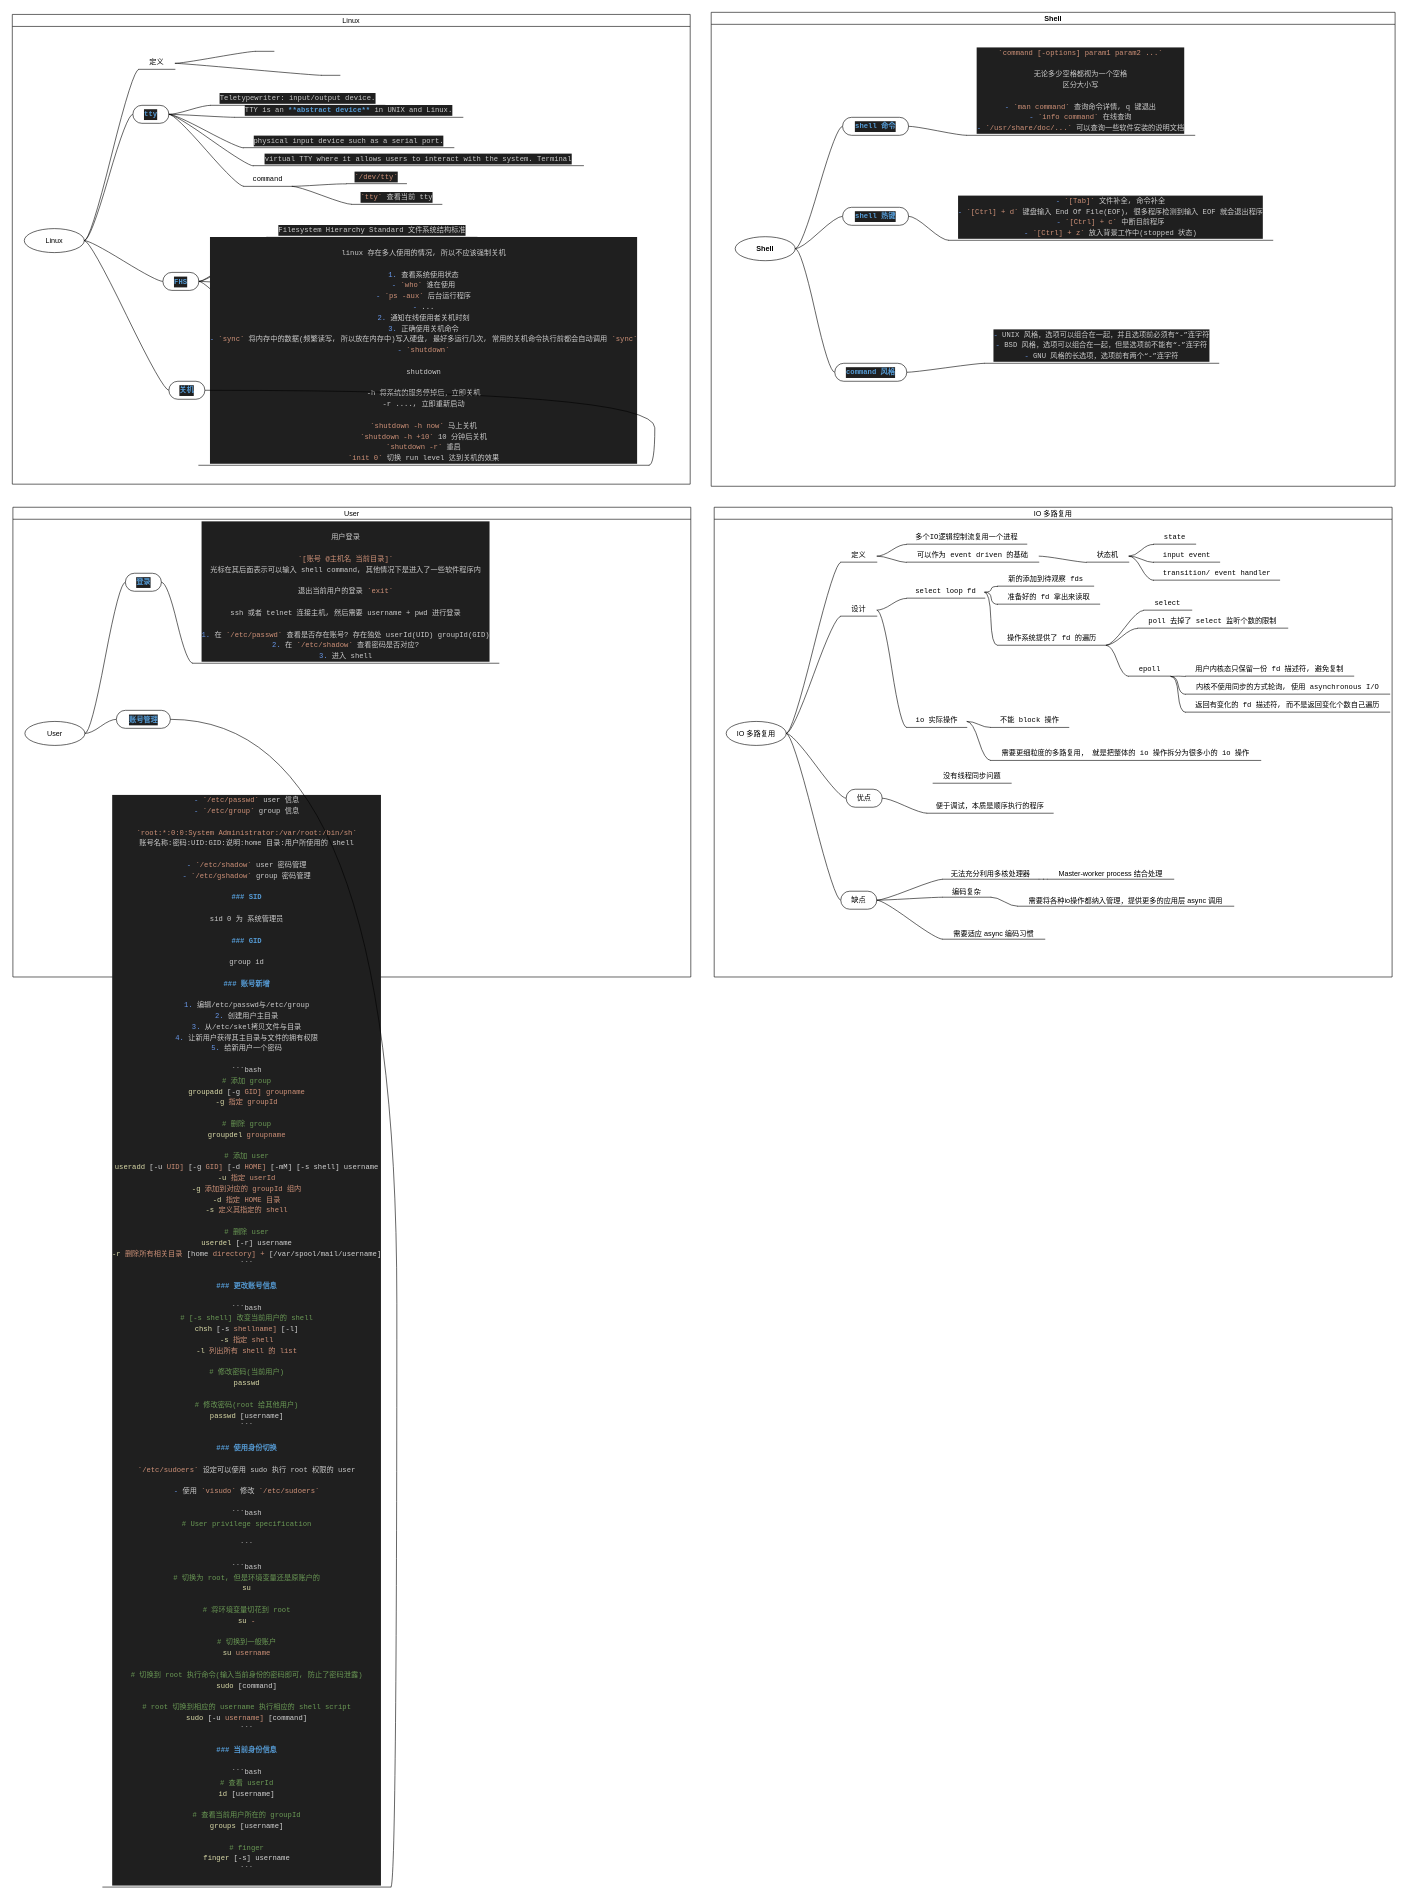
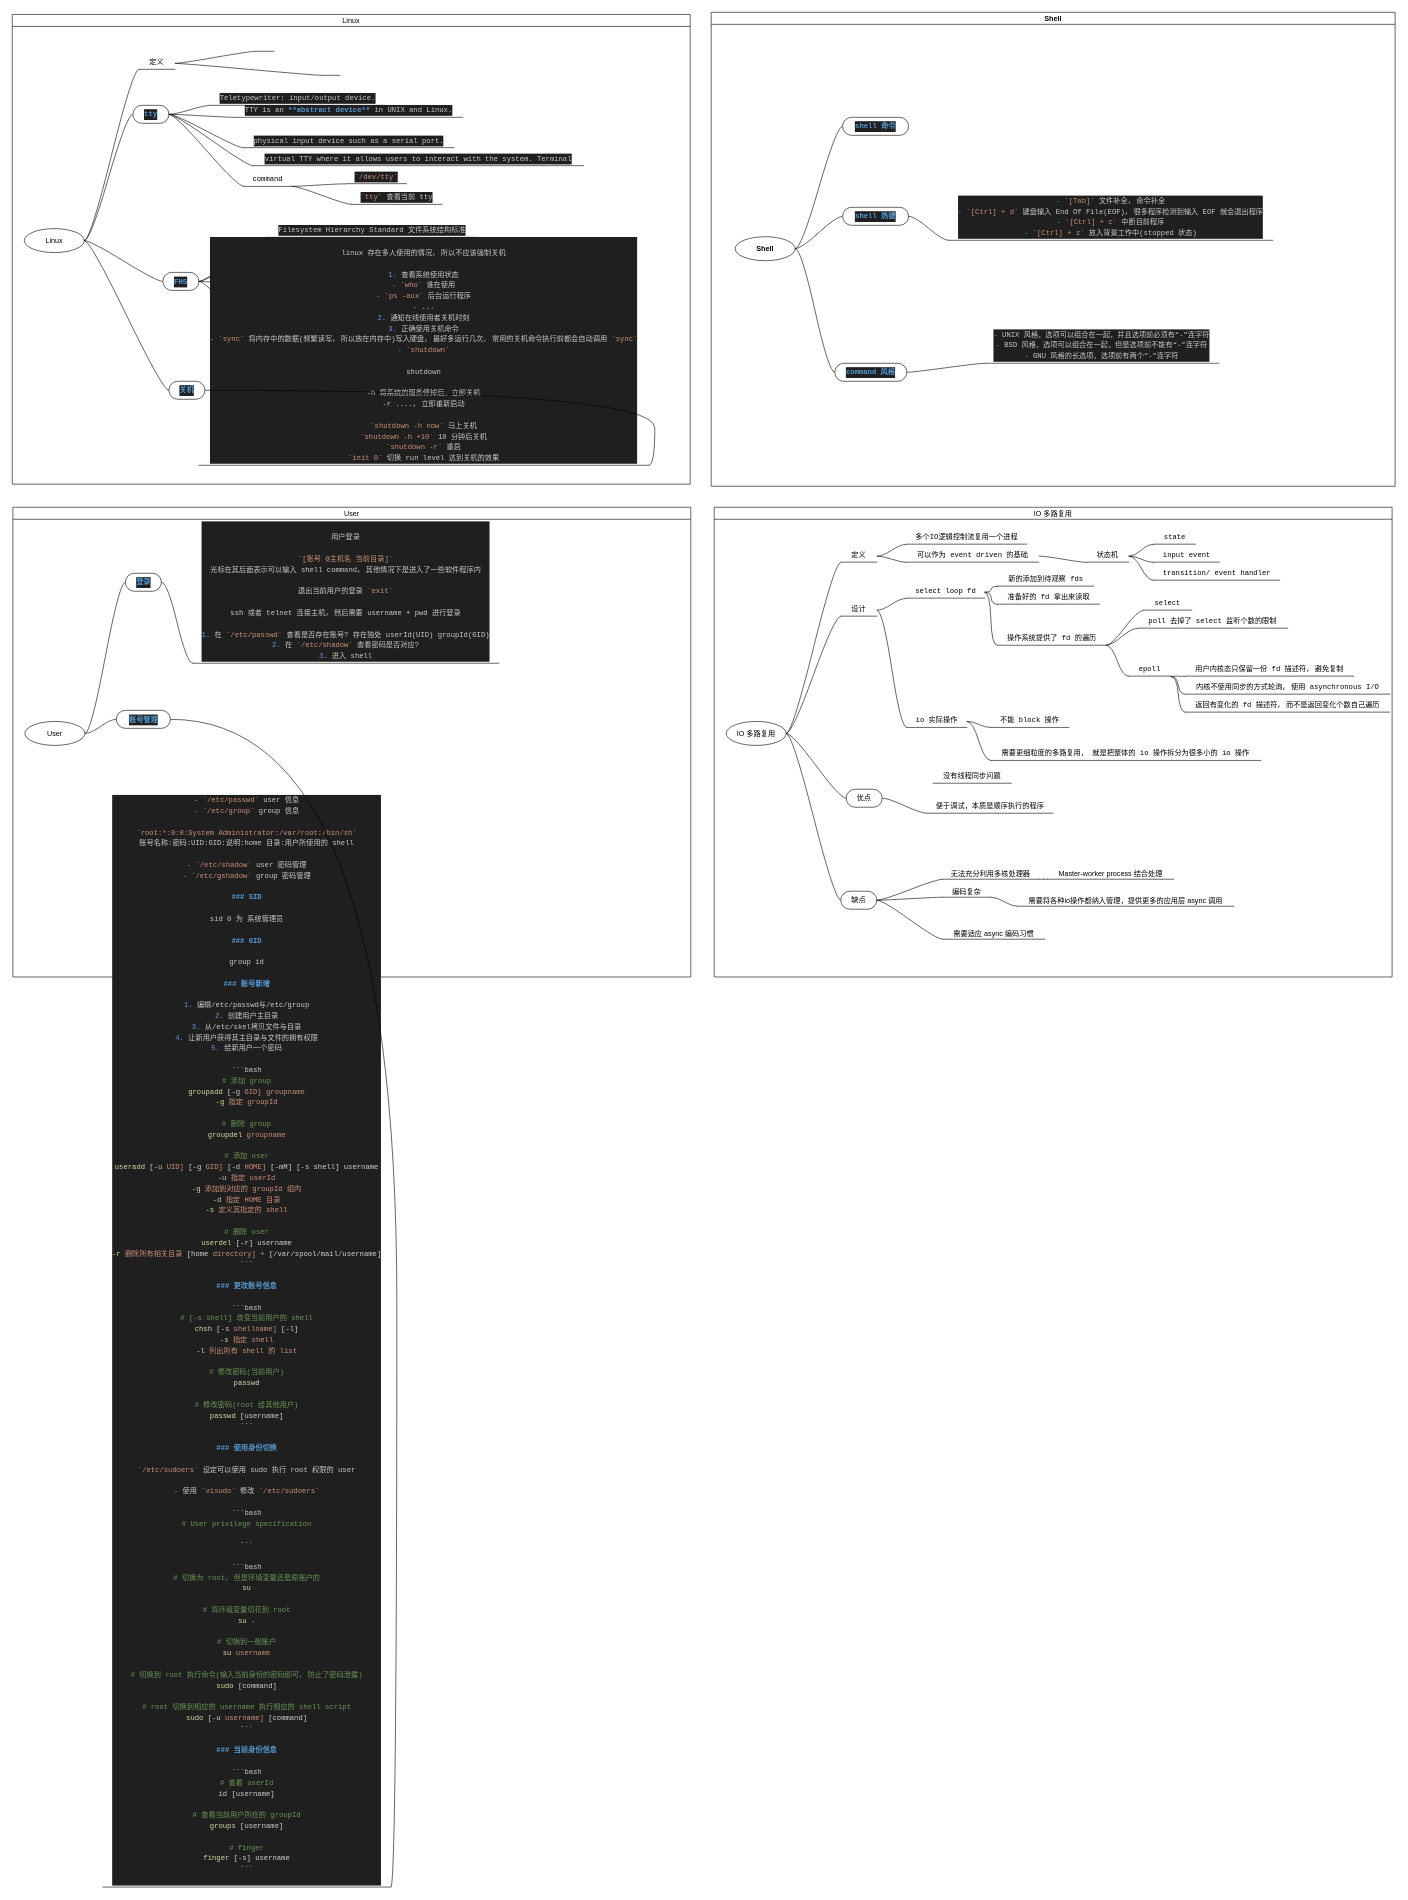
- <mxCell id="47" value="&lt;div style=&quot;color: rgb(204 , 204 , 204) ; background-color: rgb(31 , 31 , 31) ; font-family: &amp;#34;menlo&amp;#34; , &amp;#34;monaco&amp;#34; , &amp;#34;courier new&amp;#34; , monospace ; line-height: 18px&quot;&gt;&lt;div&gt;&lt;span style=&quot;color: #ce9178&quot;&gt;`command [-options] param1 param2 ...`&lt;/span&gt;&lt;/div&gt;&lt;br&gt;&lt;div&gt;无论多少空格都视为一个空格&lt;/div&gt;&lt;div&gt;区分大小写&lt;/div&gt;&lt;br&gt;&lt;div&gt;&lt;span style=&quot;color: #6796e6&quot;&gt;-&lt;/span&gt; &lt;span style=&quot;color: #ce9178&quot;&gt;`man command`&lt;/span&gt; 查询命令详情, q 键退出&lt;/div&gt;&lt;div&gt;&lt;span style=&quot;color: #6796e6&quot;&gt;-&lt;/span&gt; &lt;span style=&quot;color: #ce9178&quot;&gt;`info command`&lt;/span&gt; 在线查询&lt;/div&gt;&lt;div&gt;&lt;span style=&quot;color: #6796e6&quot;&gt;-&lt;/span&gt; &lt;span style=&quot;color: #ce9178&quot;&gt;`/usr/share/doc/...`&lt;/span&gt; 可以查询一些软件安装的说明文档&lt;/div&gt;&lt;/div&gt;" style="whiteSpace=wrap;html=1;shape=partialRectangle;top=0;left=0;bottom=1;right=0;points=[[0,1],[1,1]];fillColor=none;align=center;verticalAlign=bottom;routingCenterY=0.5;snapToPoint=1;recursiveResize=0;autosize=1;treeFolding=1;treeMoving=1;newEdgeStyle={&quot;edgeStyle&quot;:&quot;entityRelationEdgeStyle&quot;,&quot;startArrow&quot;:&quot;none&quot;,&quot;endArrow&quot;:&quot;none&quot;,&quot;segment&quot;:10,&quot;curved&quot;:1};labelBackgroundColor=none;fontSize=12;fontColor=default;" parent="43" vertex="1"><mxGeometry x="426" y="55" width="380" height="150" as="geometry" /></mxCell>
- <mxCell id="48" value="" style="edgeStyle=entityRelationEdgeStyle;startArrow=none;endArrow=none;segment=10;curved=1;rounded=0;labelBackgroundColor=none;fontSize=12;fontColor=default;" parent="43" source="46" target="47" edge="1"><mxGeometry relative="1" as="geometry"><mxPoint x="344" y="220" as="sourcePoint" /></mxGeometry></mxCell>
